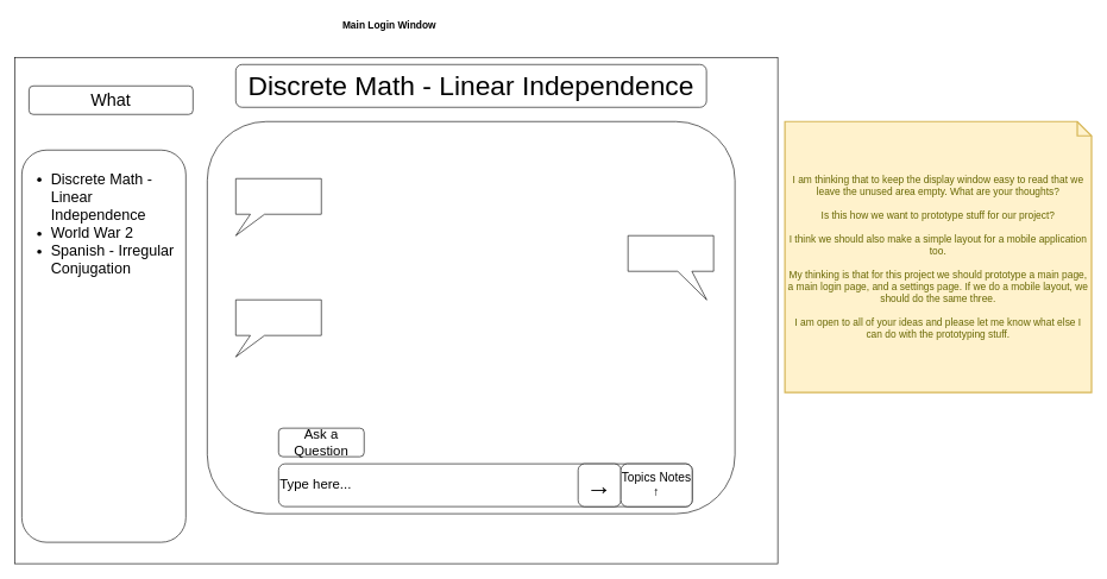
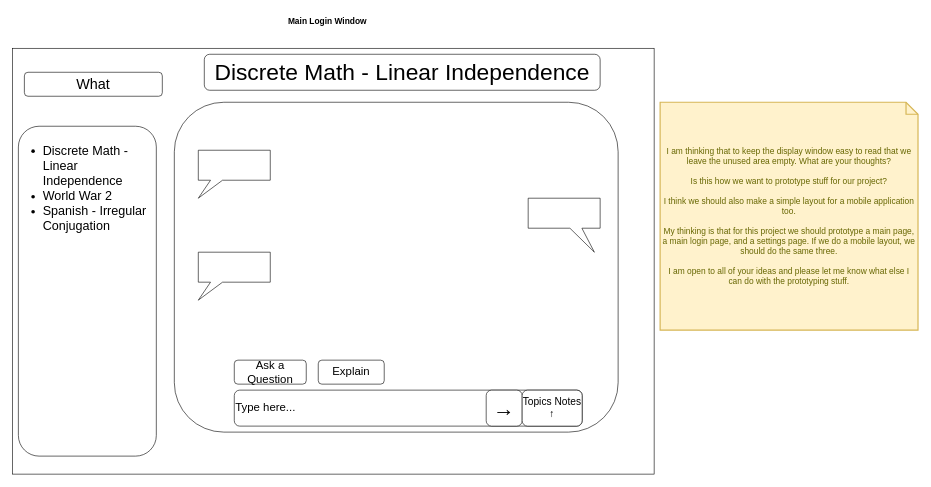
- <mxCell id="4" value="&lt;span style=&quot;font-size: 38px;&quot;&gt;Discrete Math - Linear Independence&lt;br&gt;&lt;/span&gt;" style="rounded=1;whiteSpace=wrap;html=1;" parent="1" vertex="1"><mxGeometry x="330" y="90" width="660" height="60" as="geometry" /></mxCell>
+ <mxCell id="4" value="&lt;span style=&quot;font-size: 38px;&quot;&gt;Discrete Math - Linear Independence&lt;br&gt;&lt;/span&gt;" style="rounded=1;whiteSpace=wrap;html=1;" parent="1" vertex="1"><mxGeometry x="340" y="90" width="660" height="60" as="geometry" /></mxCell>
+ <mxCell id="11" value="&lt;font style=&quot;font-size: 19px;&quot;&gt;Explain&lt;/font&gt;" style="rounded=1;whiteSpace=wrap;html=1;" parent="1" vertex="1"><mxGeometry x="530" y="600" width="110" height="40" as="geometry" /></mxCell>
